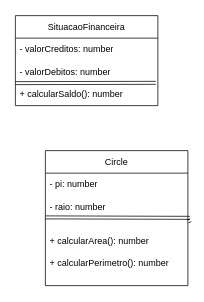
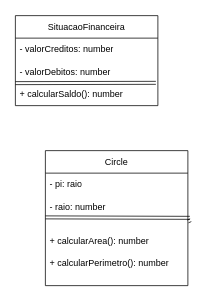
- <mxCell id="8" value="- pi: number" style="text;strokeColor=none;fillColor=none;align=left;verticalAlign=middle;spacingLeft=4;spacingRight=4;overflow=hidden;points=[[0,0.5],[1,0.5]];portConstraint=eastwest;rotatable=0;whiteSpace=wrap;html=1;" vertex="1" parent="7"><mxGeometry y="30" width="190" height="30" as="geometry" /></mxCell>
+ <mxCell id="8" value="- pi: raio" style="text;strokeColor=none;fillColor=none;align=left;verticalAlign=middle;spacingLeft=4;spacingRight=4;overflow=hidden;points=[[0,0.5],[1,0.5]];portConstraint=eastwest;rotatable=0;whiteSpace=wrap;html=1;" vertex="1" parent="7"><mxGeometry y="30" width="190" height="30" as="geometry" /></mxCell>
